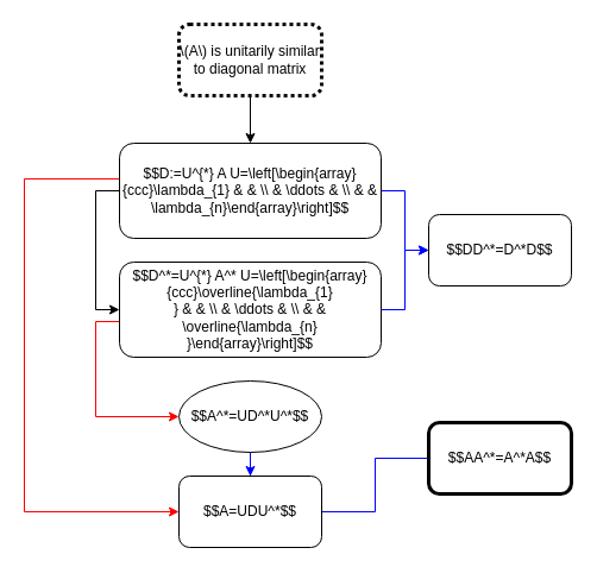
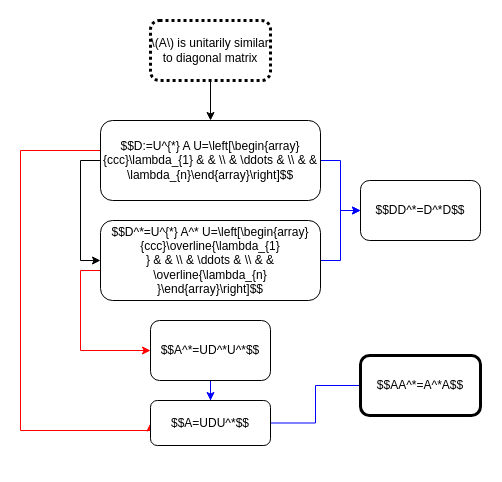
- <mxCell id="10" value="$$A^*=UD^*U^*$$" style="ellipse;whiteSpace=wrap;html=1;" parent="1" vertex="1"><mxGeometry x="150" y="320" width="120" height="60" as="geometry" /></mxCell>
+ <mxCell id="10" value="$$A^*=UD^*U^*$$" style="rounded=1;whiteSpace=wrap;html=1;" parent="1" vertex="1"><mxGeometry x="150" y="320" width="120" height="60" as="geometry" /></mxCell>
- <mxCell id="12" value="$$A=UDU^*$$" style="rounded=1;whiteSpace=wrap;html=1;" parent="1" vertex="1"><mxGeometry x="150" y="400" width="120" height="60" as="geometry" /></mxCell>
+ <mxCell id="12" value="$$A=UDU^*$$" style="rounded=1;whiteSpace=wrap;html=1;" parent="1" vertex="1"><mxGeometry x="150" y="400" width="120" height="45" as="geometry" /></mxCell>
